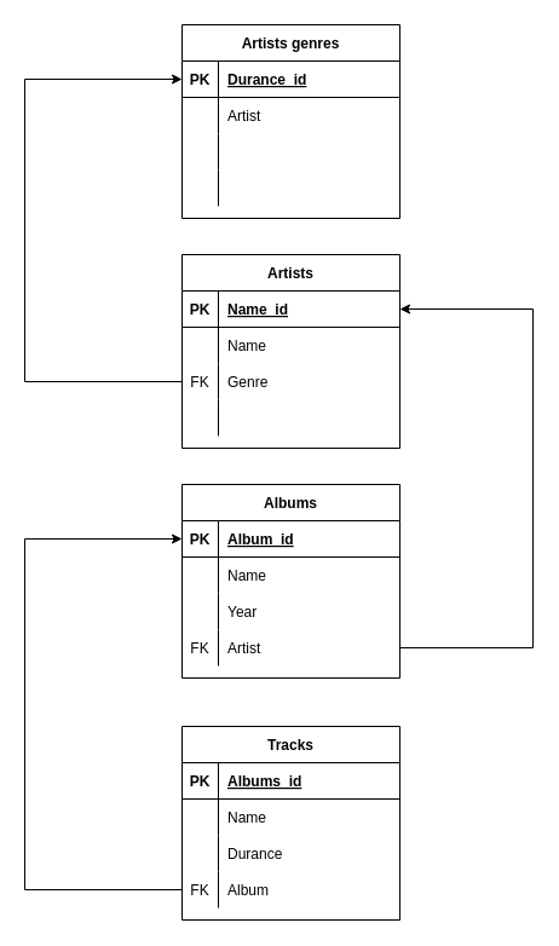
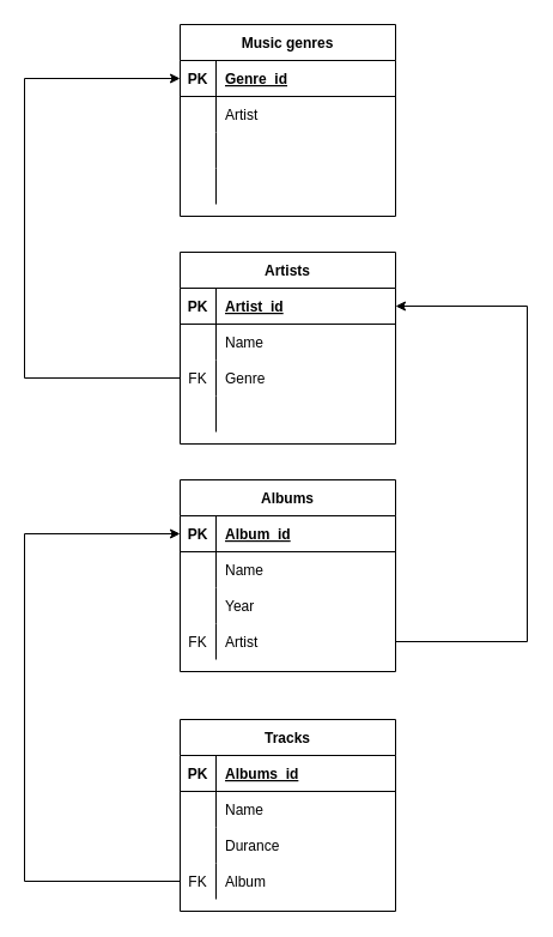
- <mxCell id="2" value="Artists genres" style="shape=table;startSize=30;container=1;collapsible=1;childLayout=tableLayout;fixedRows=1;rowLines=0;fontStyle=1;align=center;resizeLast=1;" vertex="1" parent="1"><mxGeometry x="150" y="20" width="180" height="160" as="geometry" /></mxCell>
+ <mxCell id="2" value="Music genres" style="shape=table;startSize=30;container=1;collapsible=1;childLayout=tableLayout;fixedRows=1;rowLines=0;fontStyle=1;align=center;resizeLast=1;" vertex="1" parent="1"><mxGeometry x="150" y="20" width="180" height="160" as="geometry" /></mxCell>
- <mxCell id="5" value="Durance_id" style="shape=partialRectangle;connectable=0;fillColor=none;top=0;left=0;bottom=0;right=0;align=left;spacingLeft=6;fontStyle=5;overflow=hidden;" vertex="1" parent="3"><mxGeometry x="30" width="150" height="30" as="geometry"><mxRectangle width="150" height="30" as="alternateBounds" /></mxGeometry></mxCell>
+ <mxCell id="5" value="Genre_id" style="shape=partialRectangle;connectable=0;fillColor=none;top=0;left=0;bottom=0;right=0;align=left;spacingLeft=6;fontStyle=5;overflow=hidden;" vertex="1" parent="3"><mxGeometry x="30" width="150" height="30" as="geometry"><mxRectangle width="150" height="30" as="alternateBounds" /></mxGeometry></mxCell>
- <mxCell id="18" value="Name_id" style="shape=partialRectangle;connectable=0;fillColor=none;top=0;left=0;bottom=0;right=0;align=left;spacingLeft=6;fontStyle=5;overflow=hidden;" vertex="1" parent="16"><mxGeometry x="30" width="150" height="30" as="geometry"><mxRectangle width="150" height="30" as="alternateBounds" /></mxGeometry></mxCell>
+ <mxCell id="18" value="Artist_id" style="shape=partialRectangle;connectable=0;fillColor=none;top=0;left=0;bottom=0;right=0;align=left;spacingLeft=6;fontStyle=5;overflow=hidden;" vertex="1" parent="16"><mxGeometry x="30" width="150" height="30" as="geometry"><mxRectangle width="150" height="30" as="alternateBounds" /></mxGeometry></mxCell>
